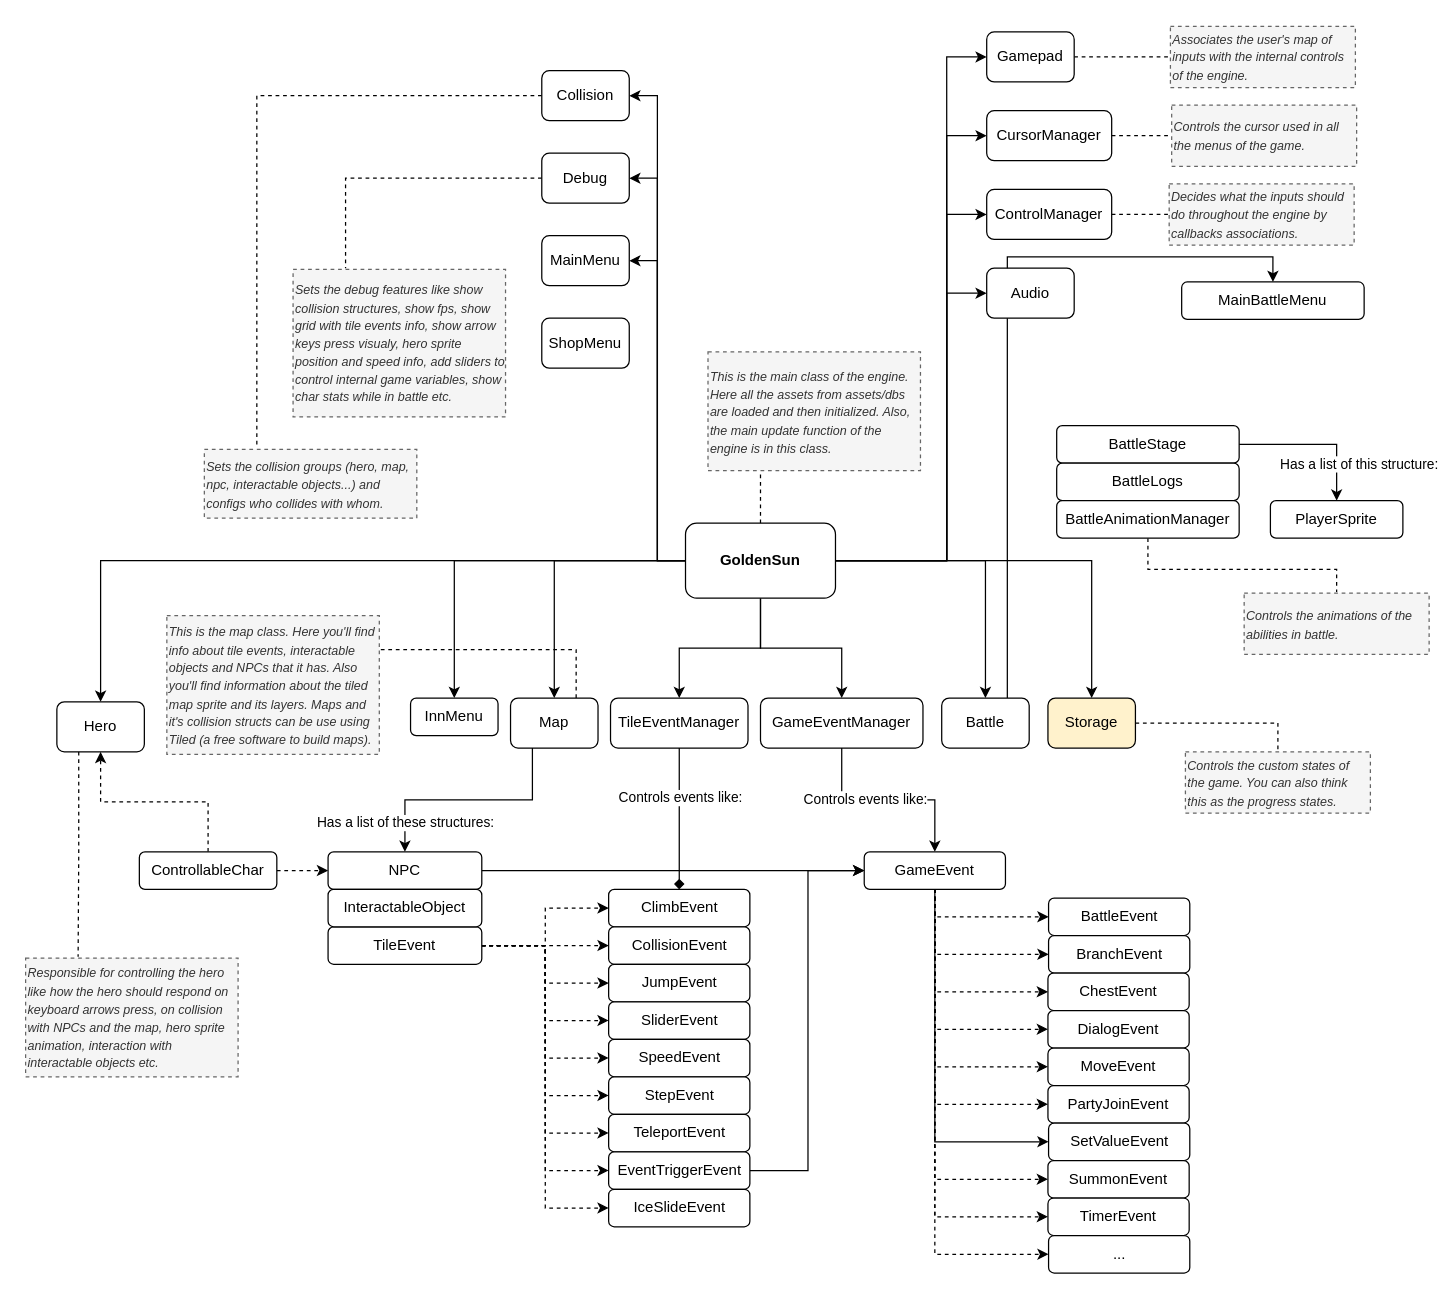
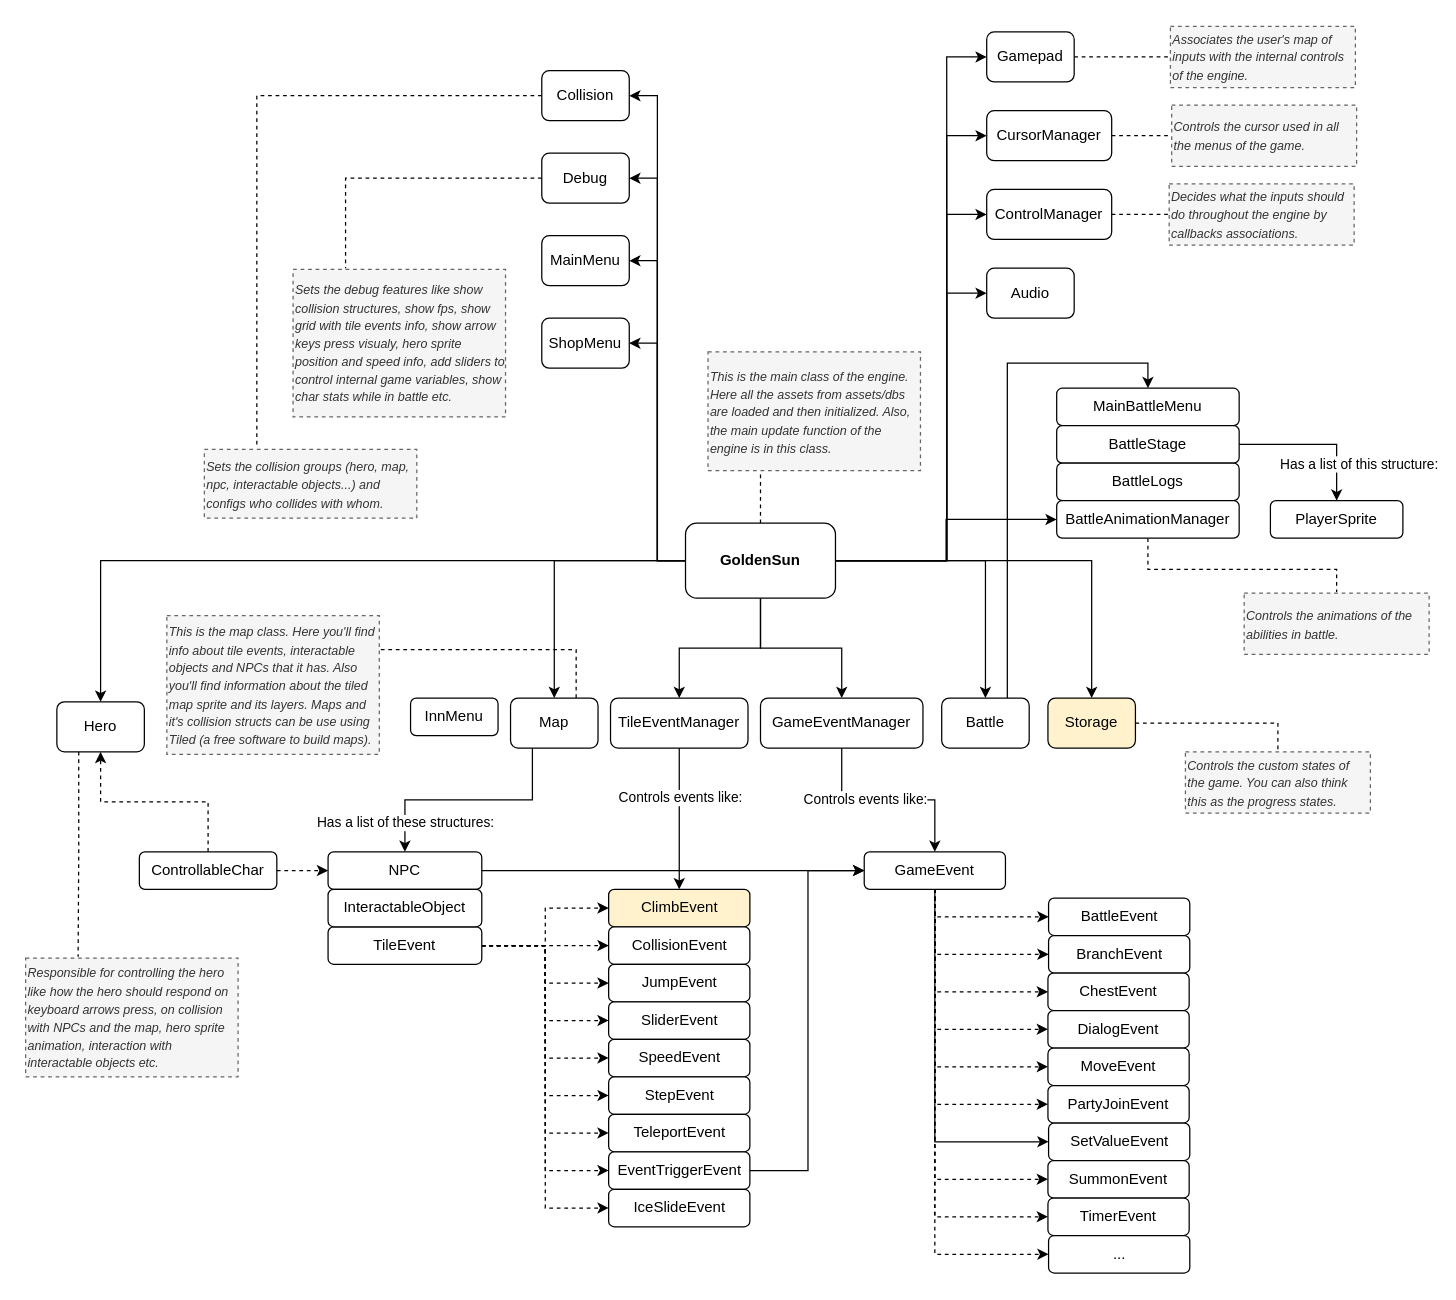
- <mxCell id="75" value="MainBattleMenu" style="rounded=1;whiteSpace=wrap;html=1;" parent="1" vertex="1"><mxGeometry x="945" y="225" width="146" height="30" as="geometry" /></mxCell>
+ <mxCell id="75" value="MainBattleMenu" style="rounded=1;whiteSpace=wrap;html=1;" parent="1" vertex="1"><mxGeometry x="845" y="310" width="146" height="30" as="geometry" /></mxCell>
+ <mxCell id="8" style="edgeStyle=orthogonalEdgeStyle;rounded=0;orthogonalLoop=1;jettySize=auto;html=1;entryX=1;entryY=0.5;entryDx=0;entryDy=0;" edge="1" parent="1" source="18" target="26"><mxGeometry relative="1" as="geometry" /></mxCell>
- <mxCell id="3" style="edgeStyle=orthogonalEdgeStyle;rounded=0;orthogonalLoop=1;jettySize=auto;html=1;entryX=0.5;entryY=0;entryDx=0;entryDy=0;" parent="1" source="18" target="27" edge="1"><mxGeometry relative="1" as="geometry" /></mxCell>
+ <mxCell id="3" style="edgeStyle=orthogonalEdgeStyle;rounded=0;orthogonalLoop=1;jettySize=auto;html=1;" parent="1" source="18" target="79" edge="1"><mxGeometry relative="1" as="geometry" /></mxCell>
- <mxCell id="43" value="" style="endArrow=diamond;html=1;exitX=0.5;exitY=1;exitDx=0;exitDy=0;edgeStyle=orthogonalEdgeStyle;entryX=0.5;entryY=0;entryDx=0;entryDy=0;jumpSize=6;bendable=1;rounded=0;" parent="1" source="30" target="45" edge="1"><mxGeometry relative="1" as="geometry"><mxPoint x="558" y="758" as="sourcePoint" /><mxPoint x="543" y="698" as="targetPoint" /></mxGeometry></mxCell>
+ <mxCell id="43" value="" style="endArrow=classic;html=1;exitX=0.5;exitY=1;exitDx=0;exitDy=0;edgeStyle=orthogonalEdgeStyle;entryX=0.5;entryY=0;entryDx=0;entryDy=0;jumpSize=6;bendable=1;rounded=0;" parent="1" source="30" target="45" edge="1"><mxGeometry relative="1" as="geometry"><mxPoint x="558" y="758" as="sourcePoint" /><mxPoint x="543" y="698" as="targetPoint" /></mxGeometry></mxCell>
- <mxCell id="45" value="ClimbEvent" style="rounded=1;whiteSpace=wrap;html=1;" parent="1" vertex="1"><mxGeometry x="486.5" y="711" width="113" height="30" as="geometry" /></mxCell>
+ <mxCell id="45" value="ClimbEvent" style="rounded=1;whiteSpace=wrap;html=1;fillColor=#fff2cc;" parent="1" vertex="1"><mxGeometry x="486.5" y="711" width="113" height="30" as="geometry" /></mxCell>
